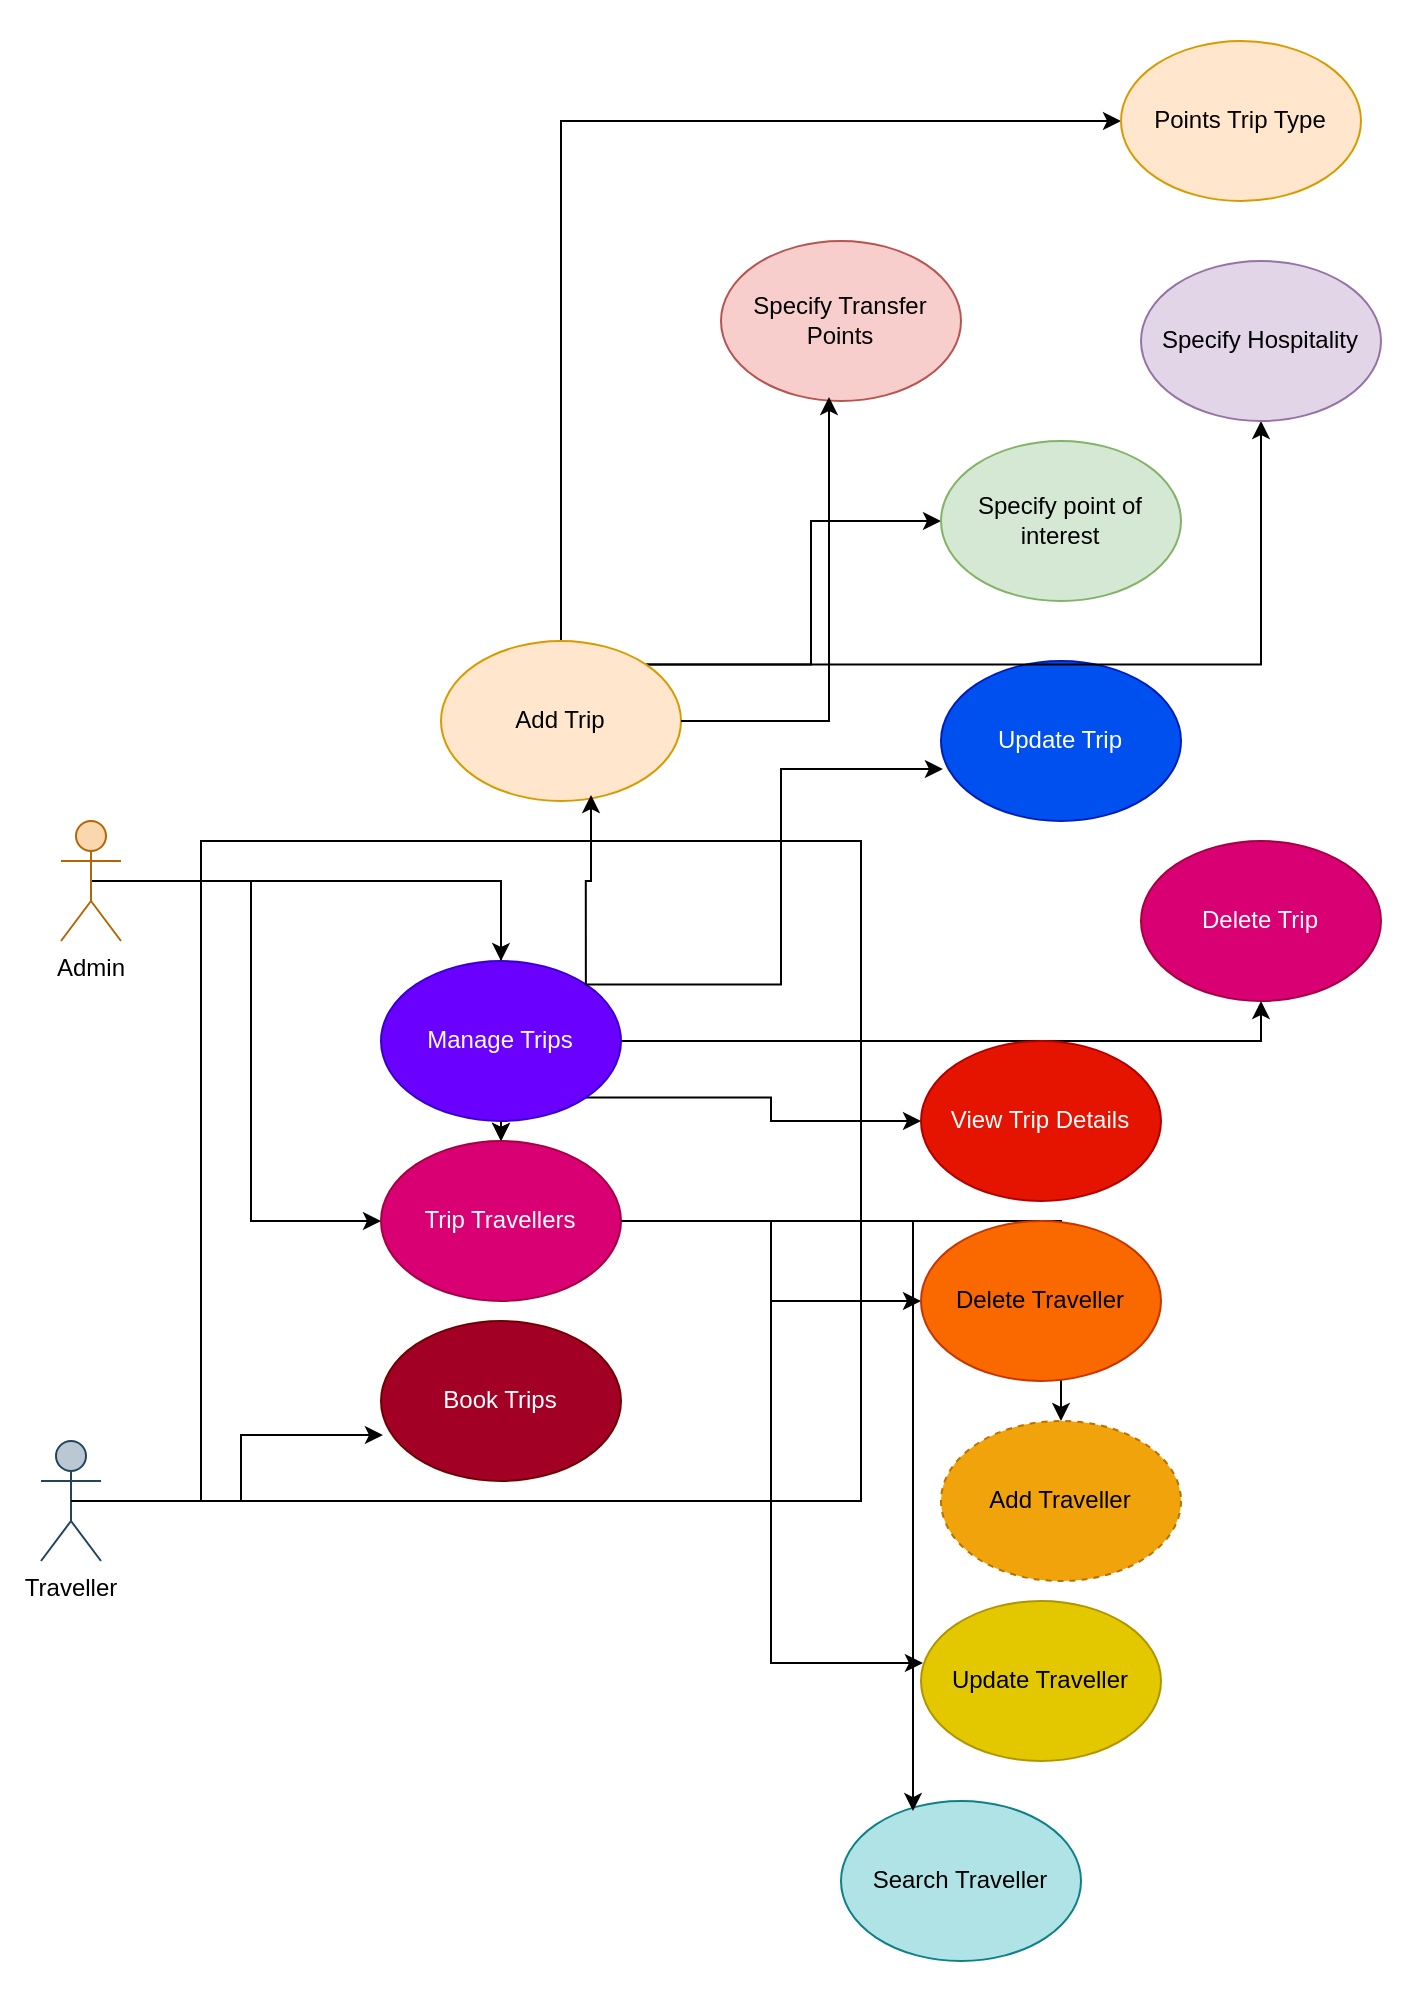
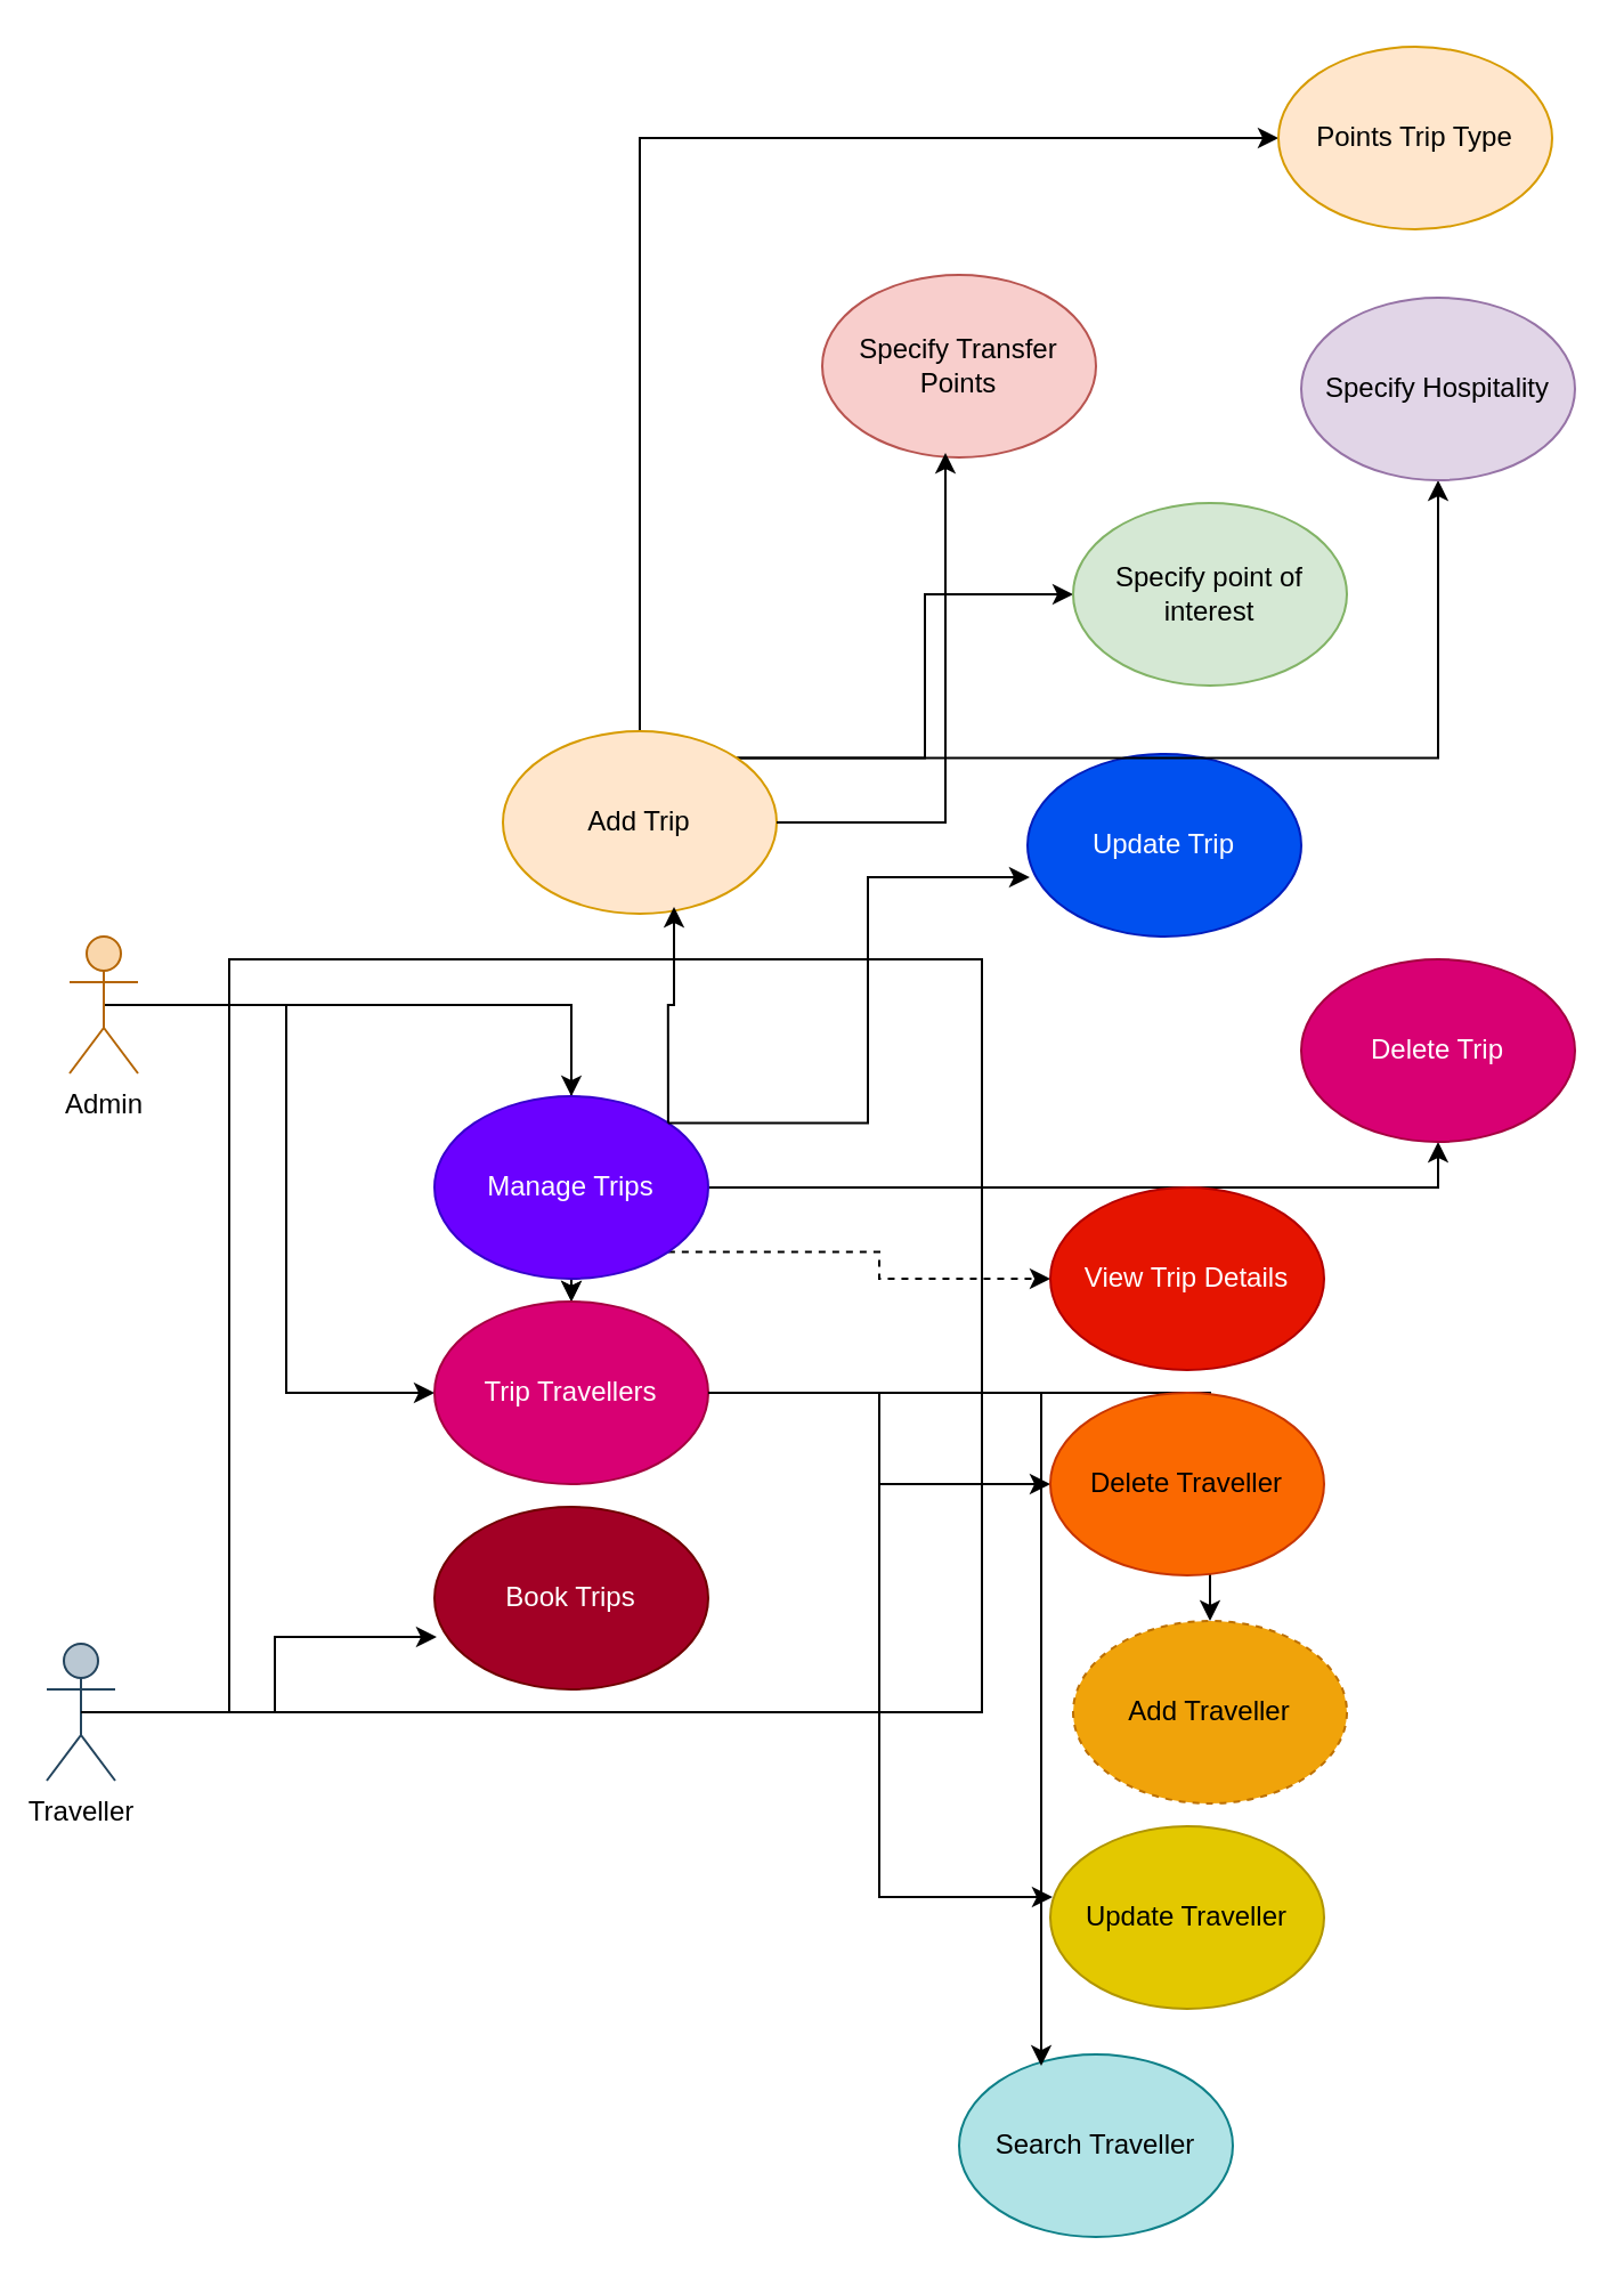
- <mxCell id="19" value="Update Trip" style="ellipse;whiteSpace=wrap;html=1;fillColor=#0050ef;fontColor=#ffffff;strokeColor=#001DBC;" vertex="1" parent="1"><mxGeometry x="470" y="330" width="120" height="80" as="geometry" /></mxCell>
+ <mxCell id="19" value="Update Trip" style="ellipse;whiteSpace=wrap;html=1;fillColor=#0050ef;fontColor=#ffffff;strokeColor=#001DBC;" vertex="1" parent="1"><mxGeometry x="450" y="330" width="120" height="80" as="geometry" /></mxCell>
- <mxCell id="9" style="edgeStyle=orthogonalEdgeStyle;rounded=0;orthogonalLoop=1;jettySize=auto;html=1;exitX=1;exitY=1;exitDx=0;exitDy=0;entryX=0;entryY=0.5;entryDx=0;entryDy=0;" edge="1" parent="1" source="11" target="20"><mxGeometry relative="1" as="geometry" /></mxCell>
+ <mxCell id="9" style="edgeStyle=orthogonalEdgeStyle;rounded=0;orthogonalLoop=1;jettySize=auto;html=1;exitX=1;exitY=1;exitDx=0;exitDy=0;entryX=0;entryY=0.5;entryDx=0;entryDy=0;dashed=1;" edge="1" parent="1" source="11" target="20"><mxGeometry relative="1" as="geometry" /></mxCell>
